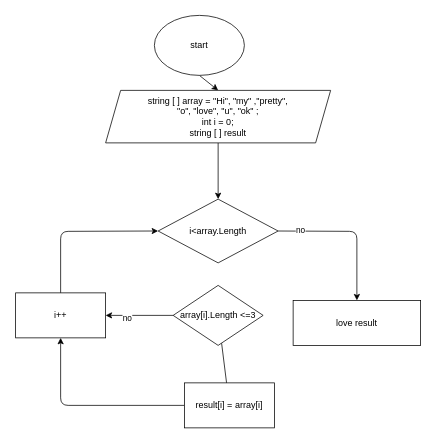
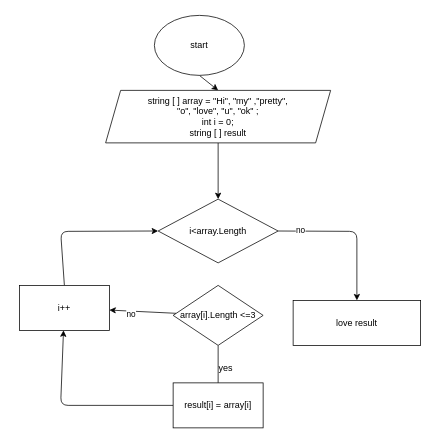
- <mxCell id="16" value="i++" style="whiteSpace=wrap;html=1;" vertex="1" parent="1"><mxGeometry x="20" y="390" width="120" height="60" as="geometry" /></mxCell>
+ <mxCell id="16" value="i++" style="whiteSpace=wrap;html=1;" vertex="1" parent="1"><mxGeometry x="25" y="380" width="120" height="60" as="geometry" /></mxCell>
+ <mxCell id="17" value="yes" style="text;html=1;align=center;verticalAlign=middle;resizable=0;points=[];autosize=1;strokeColor=none;fillColor=none;" vertex="1" parent="1"><mxGeometry x="285" y="480" width="30" height="20" as="geometry" /></mxCell>
- <mxCell id="14" value="result[i] = array[i]" style="whiteSpace=wrap;html=1;" vertex="1" parent="1"><mxGeometry x="245" y="510" width="120" height="60" as="geometry" /></mxCell>
+ <mxCell id="14" value="result[i] = array[i]" style="whiteSpace=wrap;html=1;" vertex="1" parent="1"><mxGeometry x="230" y="510" width="120" height="60" as="geometry" /></mxCell>
